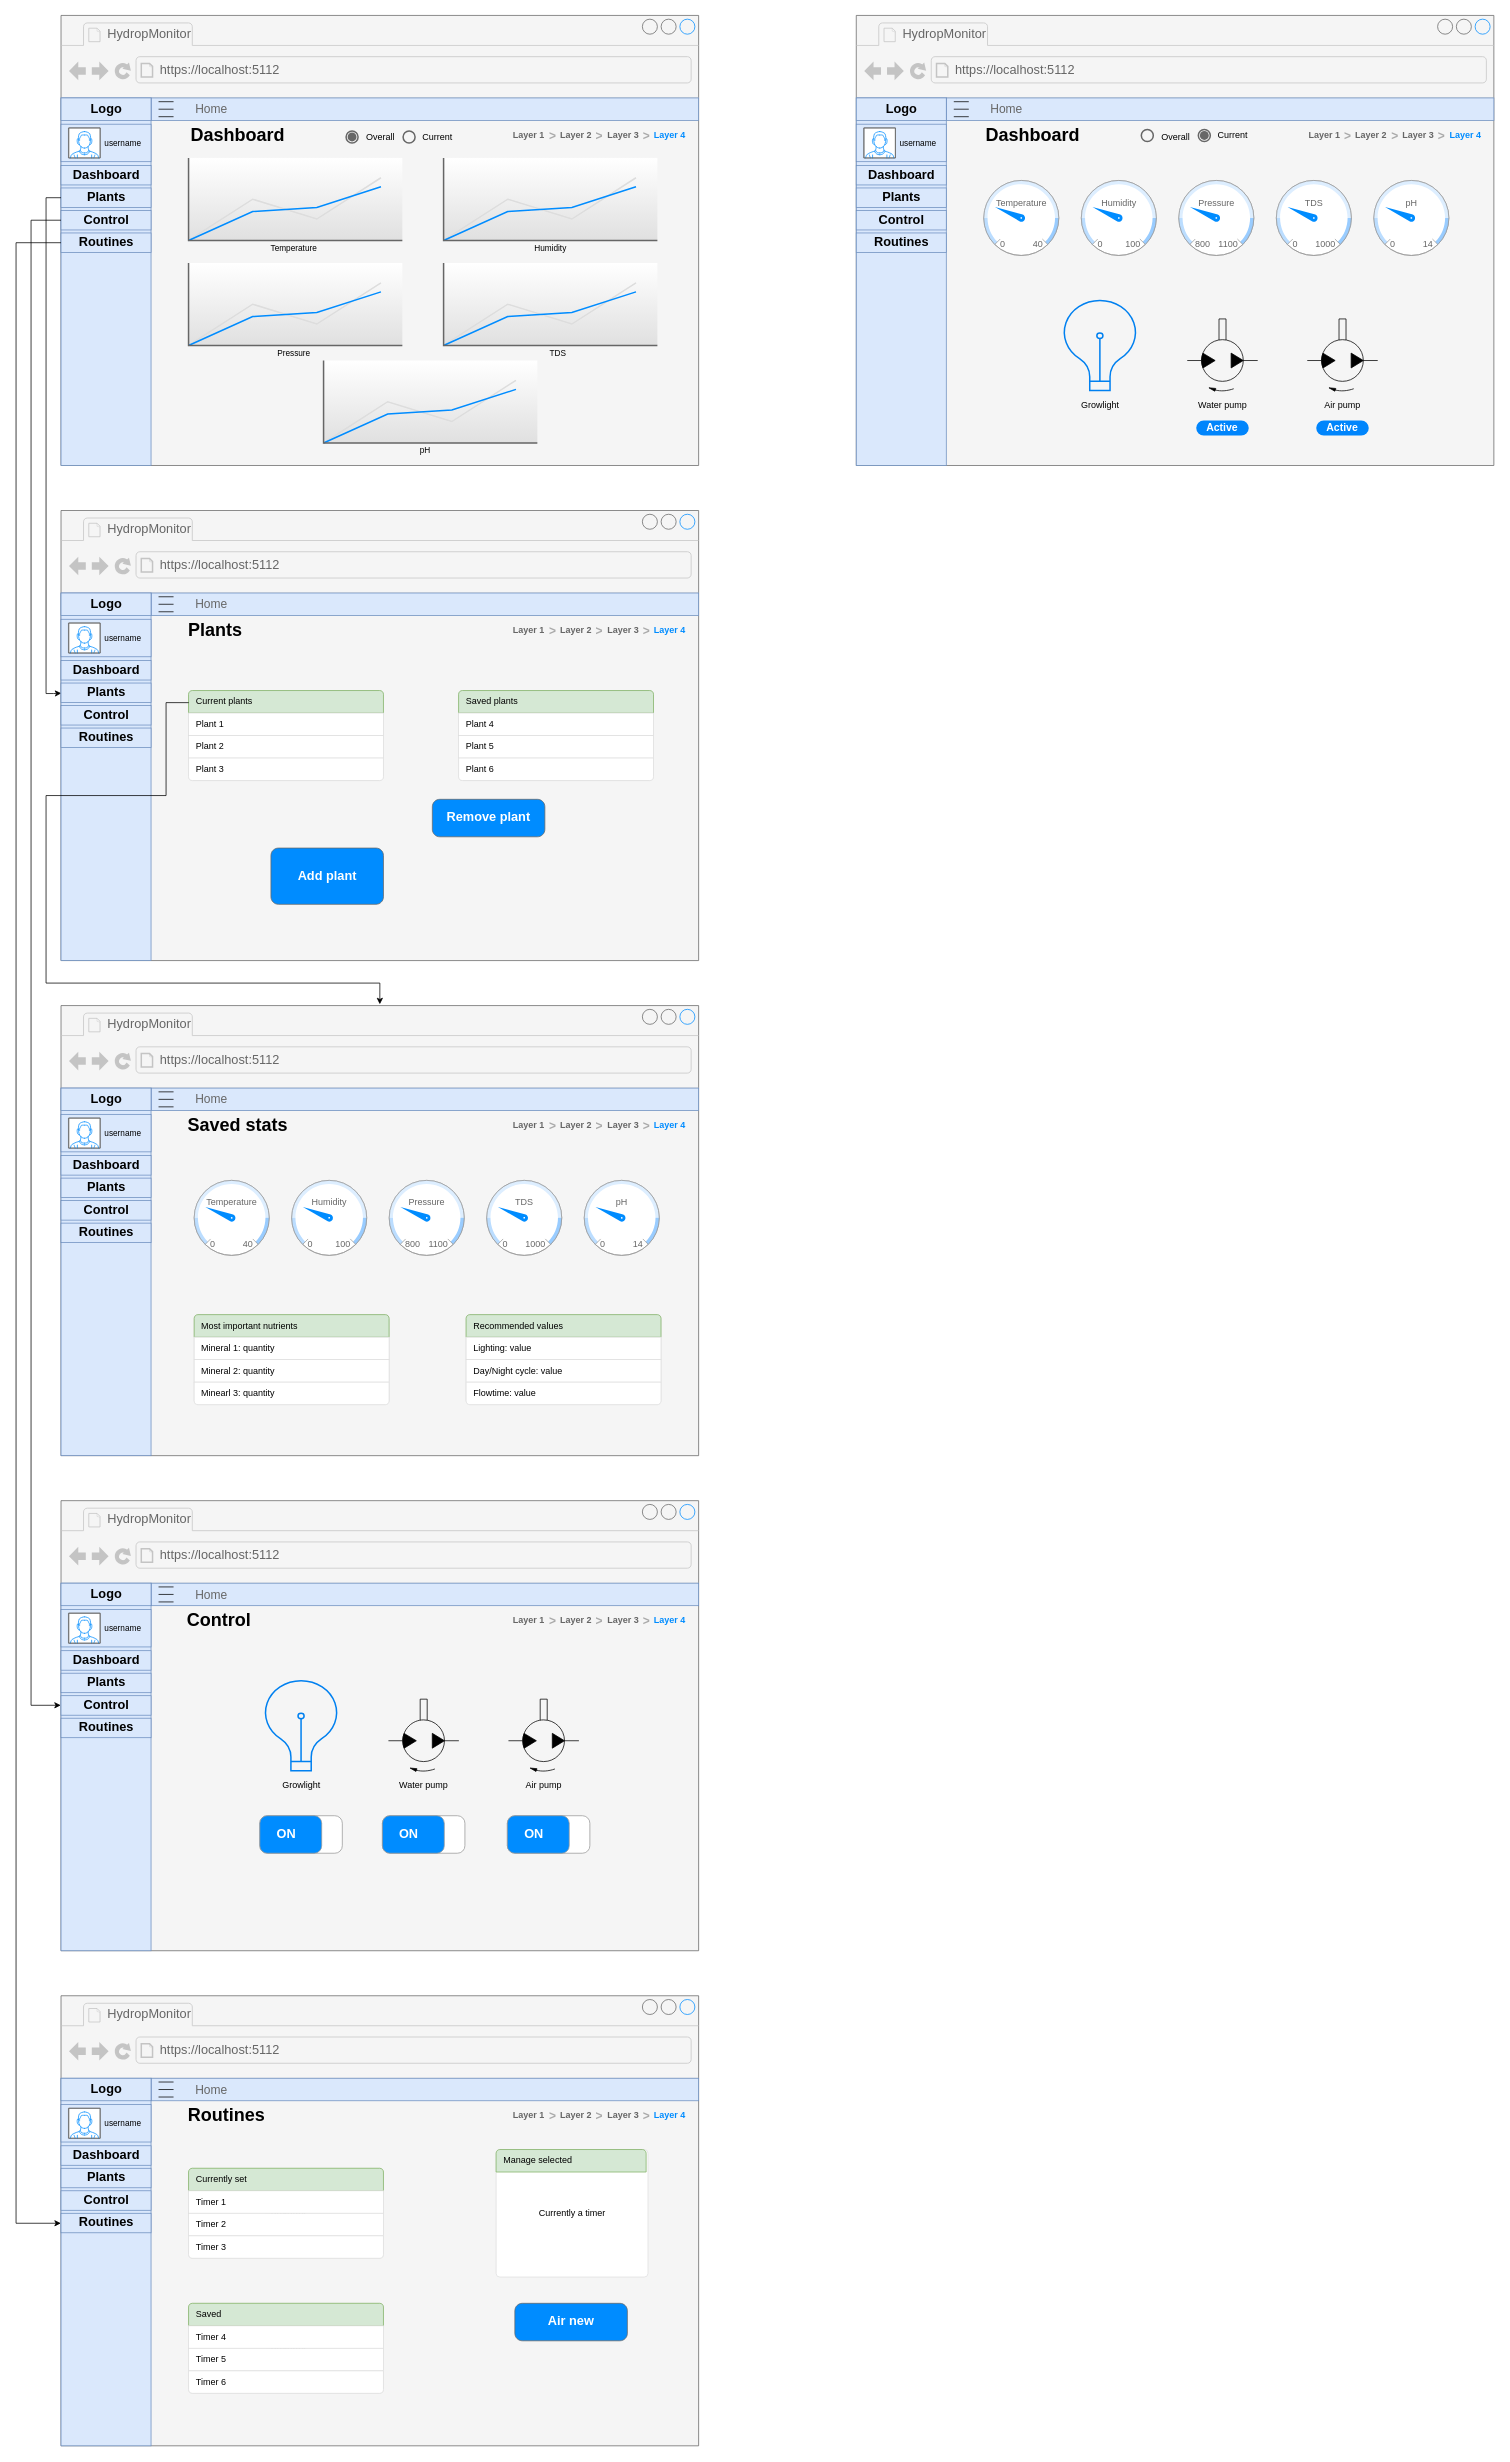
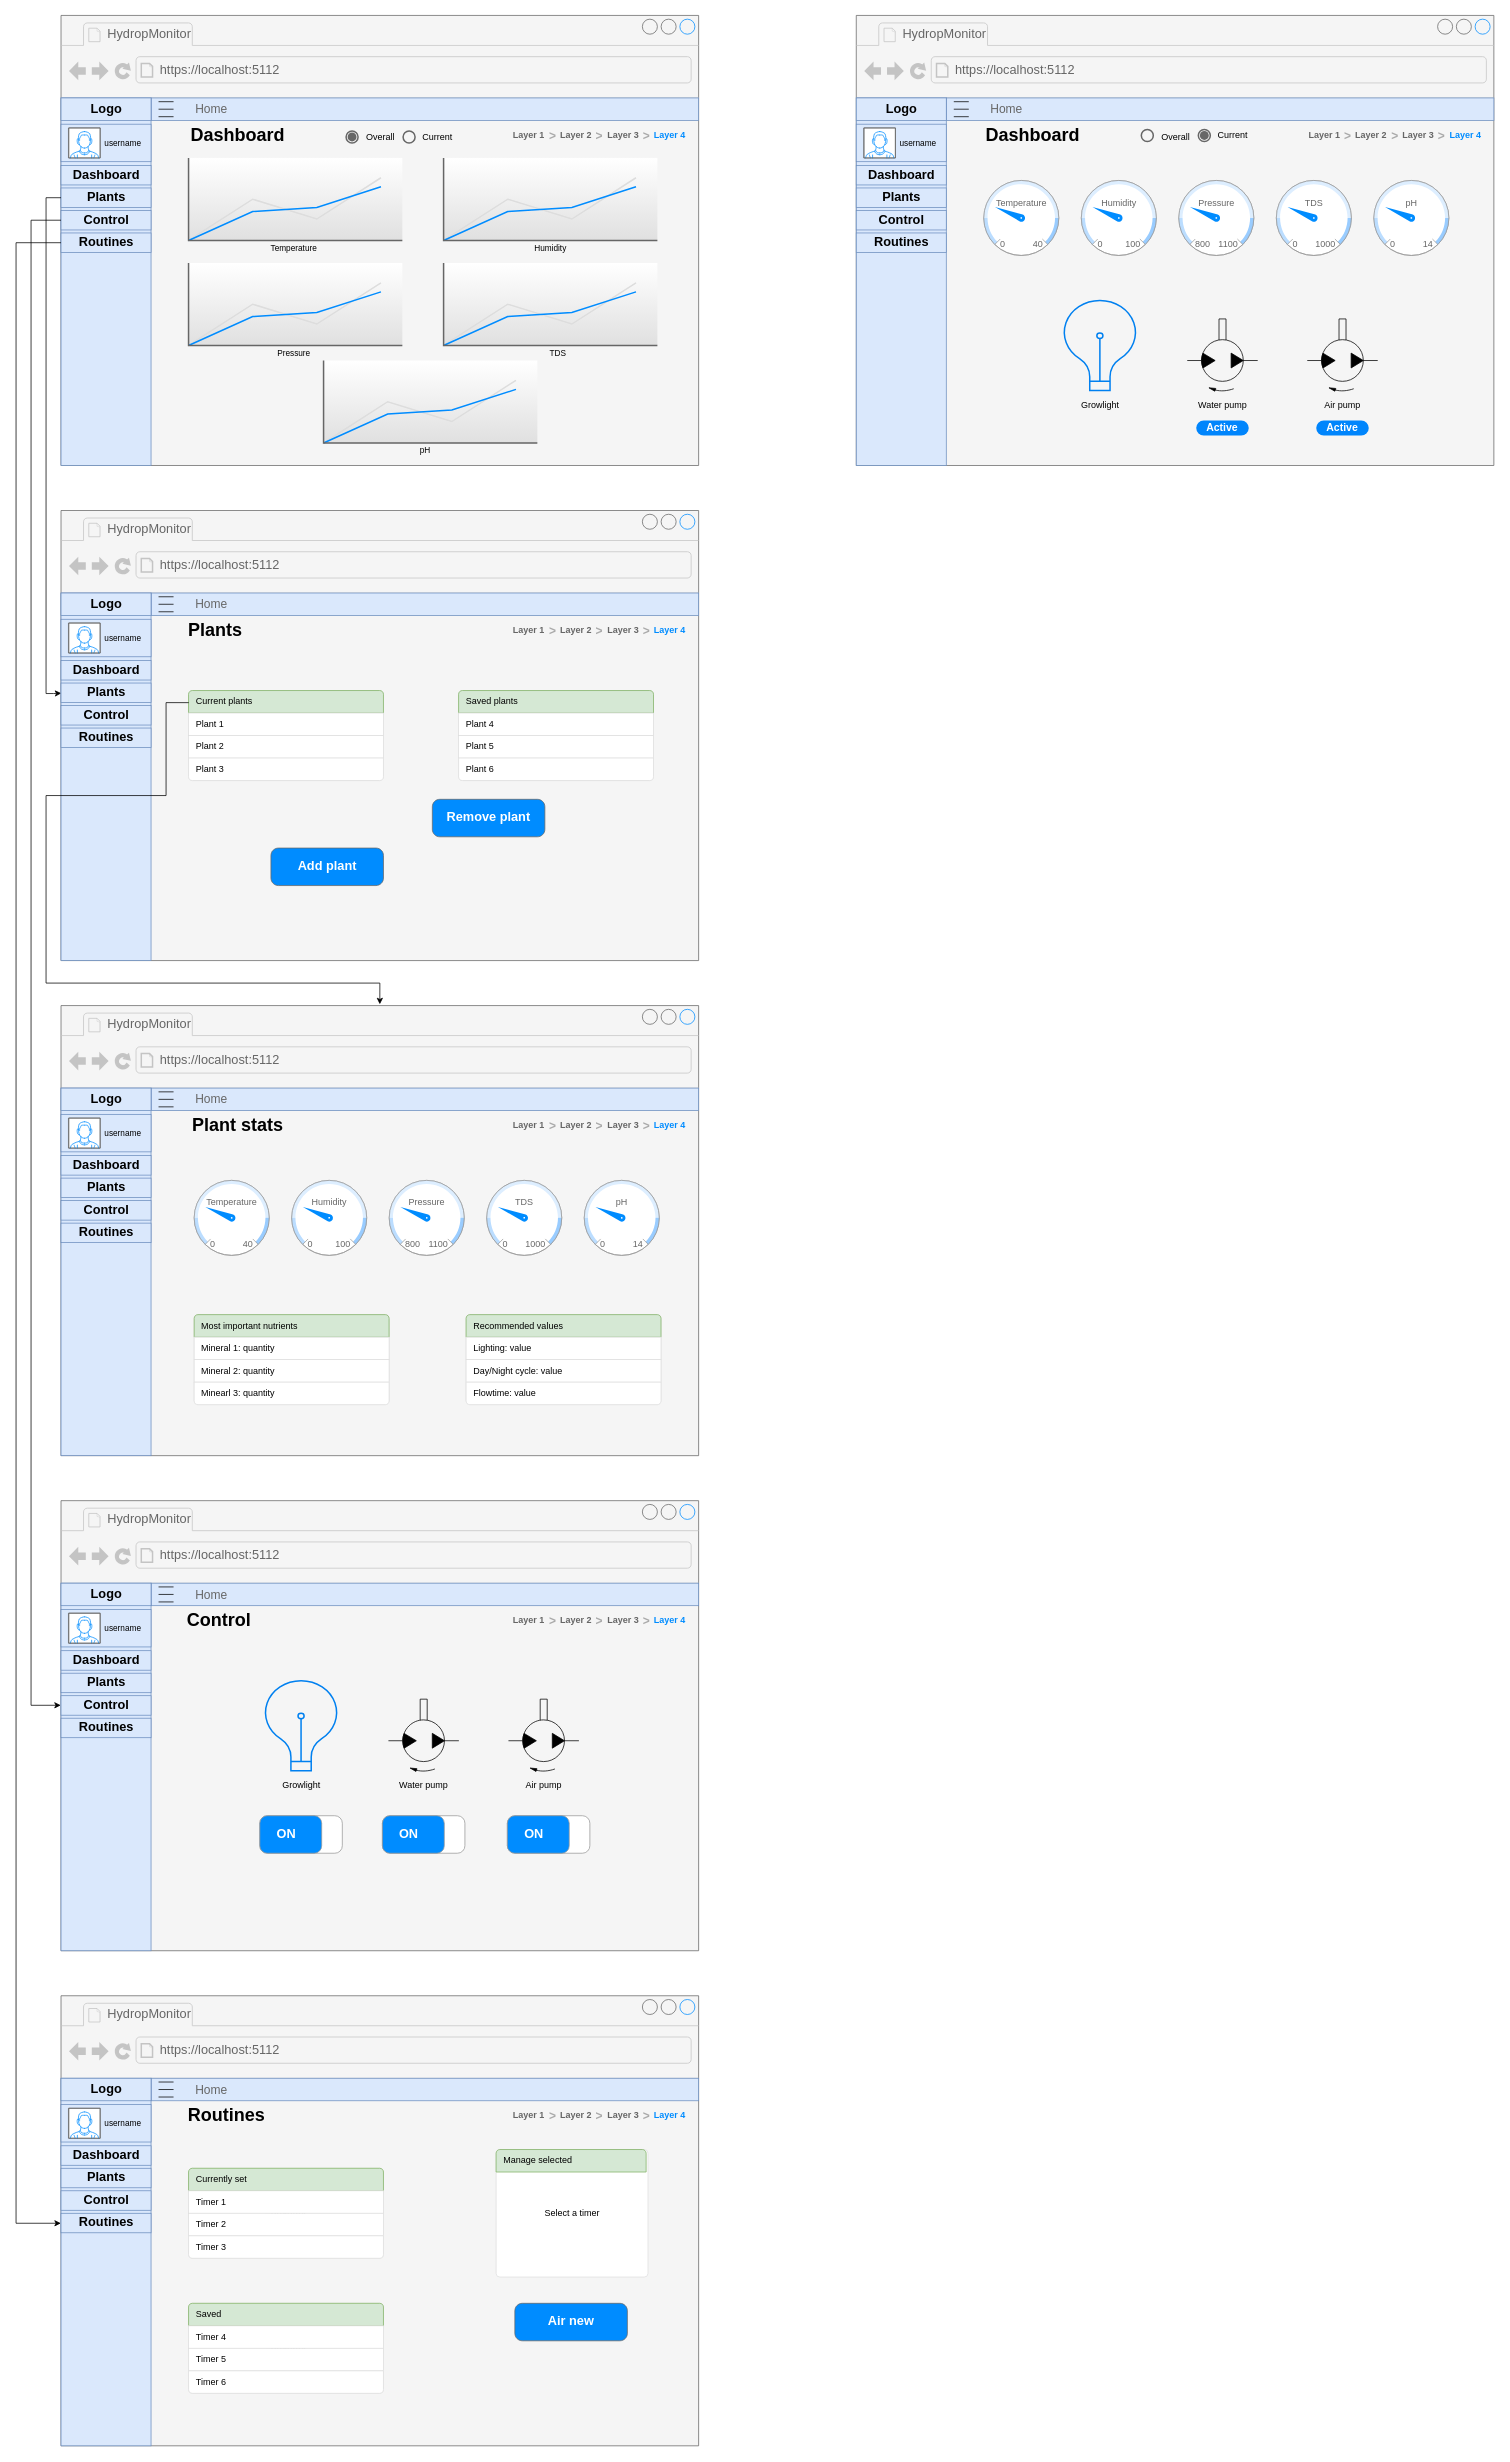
- <mxCell id="165" value="Add plant" style="strokeWidth=1;shadow=0;dashed=0;align=center;html=1;shape=mxgraph.mockup.buttons.button;strokeColor=#666666;fontColor=#ffffff;mainText=;buttonStyle=round;fontSize=17;fontStyle=1;fillColor=#008cff;whiteSpace=wrap;" parent="138" vertex="1"><mxGeometry x="279.84" y="450" width="150" height="75" as="geometry" /></mxCell>
+ <mxCell id="165" value="Add plant" style="strokeWidth=1;shadow=0;dashed=0;align=center;html=1;shape=mxgraph.mockup.buttons.button;strokeColor=#666666;fontColor=#ffffff;mainText=;buttonStyle=round;fontSize=17;fontStyle=1;fillColor=#008cff;whiteSpace=wrap;" parent="138" vertex="1"><mxGeometry x="279.84" y="450" width="150" height="50" as="geometry" /></mxCell>
- <mxCell id="46" value="Saved stats" style="text;strokeColor=none;fillColor=none;html=1;fontSize=24;fontStyle=1;verticalAlign=middle;align=center;" parent="43" vertex="1"><mxGeometry x="120" y="140" width="230" height="40" as="geometry" /></mxCell>
+ <mxCell id="46" value="Plant stats" style="text;strokeColor=none;fillColor=none;html=1;fontSize=24;fontStyle=1;verticalAlign=middle;align=center;" parent="43" vertex="1"><mxGeometry x="120" y="140" width="230" height="40" as="geometry" /></mxCell>
- <mxCell id="217" value="Currently a timer" style="html=1;shadow=0;dashed=0;shape=mxgraph.bootstrap.rrect;rSize=5;strokeColor=#DFDFDF;html=1;whiteSpace=wrap;fillColor=#FFFFFF;fontColor=#000000;" parent="179" vertex="1"><mxGeometry x="580" y="205" width="202.5" height="170" as="geometry" /></mxCell>
+ <mxCell id="217" value="Select a timer" style="html=1;shadow=0;dashed=0;shape=mxgraph.bootstrap.rrect;rSize=5;strokeColor=#DFDFDF;html=1;whiteSpace=wrap;fillColor=#FFFFFF;fontColor=#000000;" parent="179" vertex="1"><mxGeometry x="580" y="205" width="202.5" height="170" as="geometry" /></mxCell>
